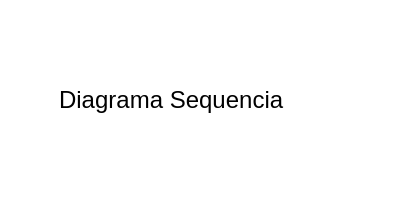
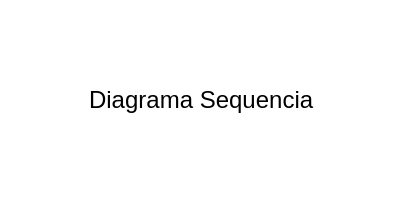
- <mxCell id="2" value="Diagrama Sequencia" style="text;html=1;strokeColor=none;fillColor=none;align=center;verticalAlign=middle;" vertex="1" parent="1"><mxGeometry x="5" y="20" width="160" height="60" as="geometry" /></mxCell>
+ <mxCell id="2" value="Diagrama Sequencia" style="text;html=1;strokeColor=none;fillColor=none;align=center;verticalAlign=middle;" vertex="1" parent="1"><mxGeometry x="20" y="20" width="160" height="60" as="geometry" /></mxCell>
